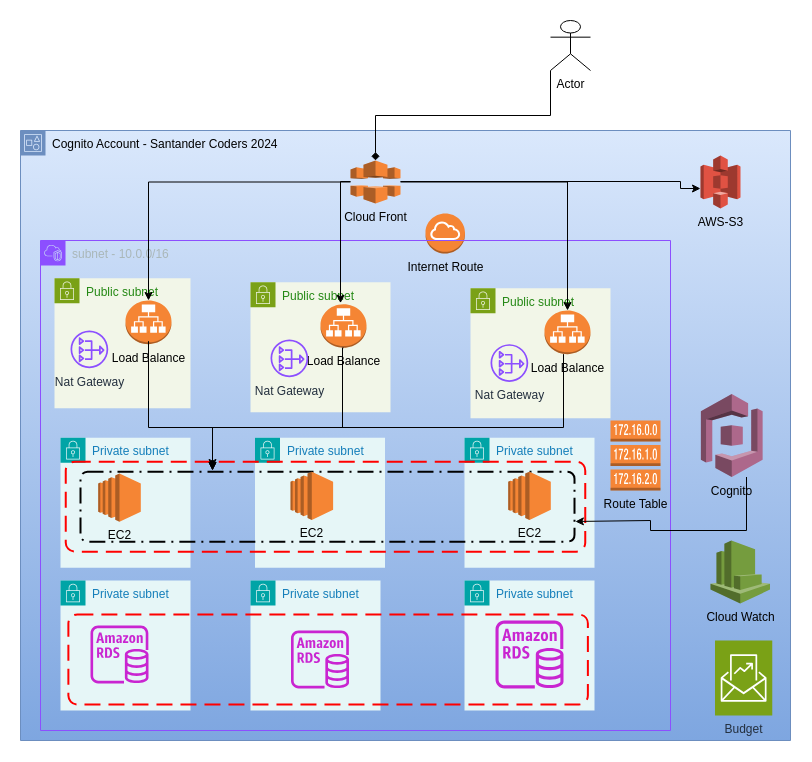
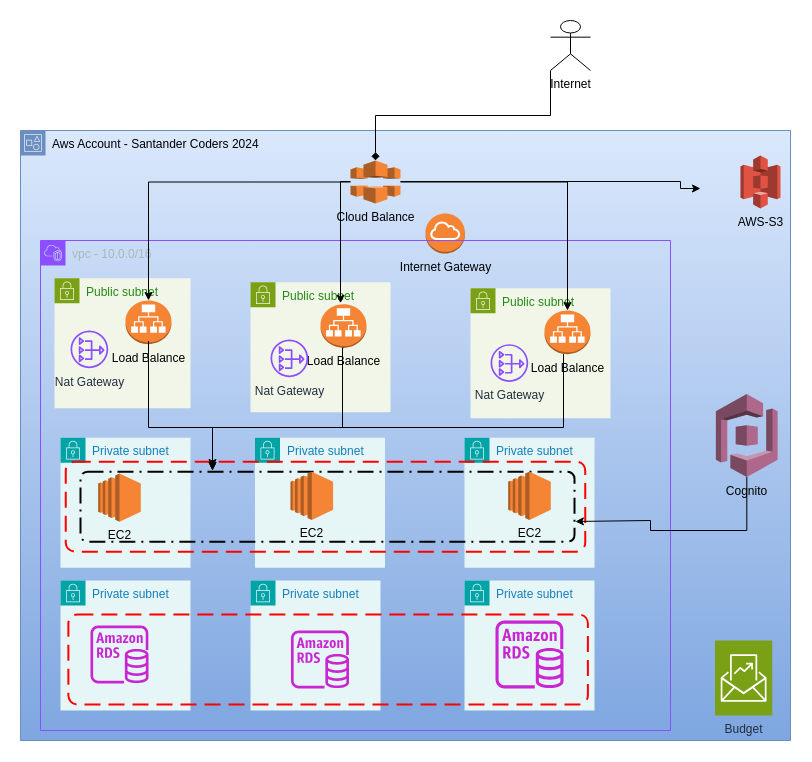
- <mxCell id="34" value="Actor" style="shape=umlActor;verticalLabelPosition=bottom;verticalAlign=top;html=1;outlineConnect=0;" parent="1" vertex="1"><mxGeometry x="550" y="20" width="40" height="50" as="geometry" /></mxCell>
+ <mxCell id="34" value="Internet" style="shape=umlActor;verticalLabelPosition=bottom;verticalAlign=top;html=1;outlineConnect=0;" parent="1" vertex="1"><mxGeometry x="550" y="20" width="40" height="50" as="geometry" /></mxCell>
- <mxCell id="2" value="Cognito Account - Santander Coders 2024" style="points=[[0,0],[0.25,0],[0.5,0],[0.75,0],[1,0],[1,0.25],[1,0.5],[1,0.75],[1,1],[0.75,1],[0.5,1],[0.25,1],[0,1],[0,0.75],[0,0.5],[0,0.25]];outlineConnect=0;html=1;whiteSpace=wrap;fontSize=12;fontStyle=0;container=1;pointerEvents=0;collapsible=0;recursiveResize=0;shape=mxgraph.aws4.group;grIcon=mxgraph.aws4.group_account;strokeColor=#6c8ebf;fillColor=#dae8fc;verticalAlign=top;align=left;spacingLeft=30;dashed=0;gradientColor=#7ea6e0;" parent="1" vertex="1"><mxGeometry y="130" width="770" height="610" as="geometry" x="20" /></mxCell>
+ <mxCell id="2" value="Aws Account - Santander Coders 2024" style="points=[[0,0],[0.25,0],[0.5,0],[0.75,0],[1,0],[1,0.25],[1,0.5],[1,0.75],[1,1],[0.75,1],[0.5,1],[0.25,1],[0,1],[0,0.75],[0,0.5],[0,0.25]];outlineConnect=0;html=1;whiteSpace=wrap;fontSize=12;fontStyle=0;container=1;pointerEvents=0;collapsible=0;recursiveResize=0;shape=mxgraph.aws4.group;grIcon=mxgraph.aws4.group_account;strokeColor=#6c8ebf;fillColor=#dae8fc;verticalAlign=top;align=left;spacingLeft=30;dashed=0;gradientColor=#7ea6e0;" parent="1" vertex="1"><mxGeometry y="130" width="770" height="610" as="geometry" x="20" /></mxCell>
- <mxCell id="6" value="AWS-S3&lt;div&gt;&lt;br&gt;&lt;/div&gt;" style="outlineConnect=0;dashed=0;verticalLabelPosition=bottom;verticalAlign=top;align=center;html=1;shape=mxgraph.aws3.s3;fillColor=#E05243;gradientColor=none;" parent="2" vertex="1"><mxGeometry x="680" y="25" width="40" height="53" as="geometry" /></mxCell>
+ <mxCell id="6" value="AWS-S3&lt;div&gt;&lt;br&gt;&lt;/div&gt;" style="outlineConnect=0;dashed=0;verticalLabelPosition=bottom;verticalAlign=top;align=center;html=1;shape=mxgraph.aws3.s3;fillColor=#E05243;gradientColor=none;" parent="2" vertex="1"><mxGeometry x="720" y="25" width="40" height="53" as="geometry" /></mxCell>
- <mxCell id="5" value="Cloud Front&lt;div&gt;&lt;br&gt;&lt;/div&gt;" style="outlineConnect=0;dashed=0;verticalLabelPosition=bottom;verticalAlign=top;align=center;html=1;shape=mxgraph.aws3.cloudfront;fillColor=#F58536;gradientColor=none;" parent="2" vertex="1"><mxGeometry x="330" y="30" width="50" height="43" as="geometry" /></mxCell>
+ <mxCell id="5" value="Cloud Balance&lt;div&gt;&lt;br&gt;&lt;/div&gt;" style="outlineConnect=0;dashed=0;verticalLabelPosition=bottom;verticalAlign=top;align=center;html=1;shape=mxgraph.aws3.cloudfront;fillColor=#F58536;gradientColor=none;" parent="2" vertex="1"><mxGeometry x="330" y="30" width="50" height="43" as="geometry" /></mxCell>
- <mxCell id="10" value="subnet - 10.0.0/16" style="points=[[0,0],[0.25,0],[0.5,0],[0.75,0],[1,0],[1,0.25],[1,0.5],[1,0.75],[1,1],[0.75,1],[0.5,1],[0.25,1],[0,1],[0,0.75],[0,0.5],[0,0.25]];outlineConnect=0;gradientColor=none;html=1;whiteSpace=wrap;fontSize=12;fontStyle=0;container=1;pointerEvents=0;collapsible=0;recursiveResize=0;shape=mxgraph.aws4.group;grIcon=mxgraph.aws4.group_vpc2;strokeColor=#8C4FFF;fillColor=none;verticalAlign=top;align=left;spacingLeft=30;fontColor=#AAB7B8;dashed=0;" parent="1" vertex="1"><mxGeometry x="40" y="240" width="630" height="490" as="geometry" /></mxCell>
+ <mxCell id="10" value="vpc - 10.0.0/16" style="points=[[0,0],[0.25,0],[0.5,0],[0.75,0],[1,0],[1,0.25],[1,0.5],[1,0.75],[1,1],[0.75,1],[0.5,1],[0.25,1],[0,1],[0,0.75],[0,0.5],[0,0.25]];outlineConnect=0;gradientColor=none;html=1;whiteSpace=wrap;fontSize=12;fontStyle=0;container=1;pointerEvents=0;collapsible=0;recursiveResize=0;shape=mxgraph.aws4.group;grIcon=mxgraph.aws4.group_vpc2;strokeColor=#8C4FFF;fillColor=none;verticalAlign=top;align=left;spacingLeft=30;fontColor=#AAB7B8;dashed=0;" parent="1" vertex="1"><mxGeometry x="40" y="240" width="630" height="490" as="geometry" /></mxCell>
- <mxCell id="9" value="Internet Route" style="outlineConnect=0;dashed=0;verticalLabelPosition=bottom;verticalAlign=top;align=center;html=1;shape=mxgraph.aws3.internet_gateway;fillColor=#F58534;gradientColor=none;" parent="2" vertex="1"><mxGeometry x="405" y="83" width="39.5" height="40" as="geometry" /></mxCell>
+ <mxCell id="9" value="Internet Gateway" style="outlineConnect=0;dashed=0;verticalLabelPosition=bottom;verticalAlign=top;align=center;html=1;shape=mxgraph.aws3.internet_gateway;fillColor=#F58534;gradientColor=none;" parent="2" vertex="1"><mxGeometry x="405" y="83" width="39.5" height="40" as="geometry" /></mxCell>
- <mxCell id="3" value="Cognito&lt;div&gt;&lt;br&gt;&lt;/div&gt;" style="outlineConnect=0;dashed=0;verticalLabelPosition=bottom;verticalAlign=top;align=center;html=1;shape=mxgraph.aws3.cognito;fillColor=#AD688B;gradientColor=none;" parent="2" vertex="1"><mxGeometry x="680.38" y="263.5" width="61.75" height="83" as="geometry" /></mxCell>
+ <mxCell id="3" value="Cognito&lt;div&gt;&lt;br&gt;&lt;/div&gt;" style="outlineConnect=0;dashed=0;verticalLabelPosition=bottom;verticalAlign=top;align=center;html=1;shape=mxgraph.aws3.cognito;fillColor=#AD688B;gradientColor=none;" parent="2" vertex="1"><mxGeometry x="695.38" y="263.5" width="61.75" height="83" as="geometry" /></mxCell>
- <mxCell id="21" value="Route Table" style="outlineConnect=0;dashed=0;verticalLabelPosition=bottom;verticalAlign=top;align=center;html=1;shape=mxgraph.aws3.route_table;fillColor=#F58536;gradientColor=none;" parent="10" vertex="1"><mxGeometry x="570" y="180" width="50" height="70" as="geometry" /></mxCell>
- <mxCell id="4" value="Cloud Watch&lt;div&gt;&lt;br&gt;&lt;/div&gt;" style="outlineConnect=0;dashed=0;verticalLabelPosition=bottom;verticalAlign=top;align=center;html=1;shape=mxgraph.aws3.cloudwatch;fillColor=#759C3E;gradientColor=none;" parent="2" vertex="1"><mxGeometry x="690" y="410" width="59.5" height="63" as="geometry" /></mxCell>
